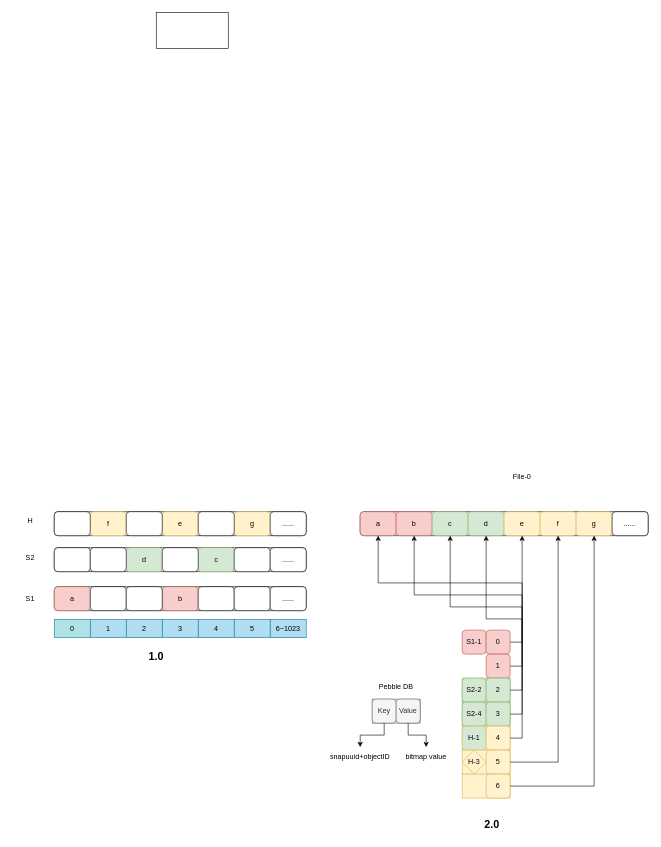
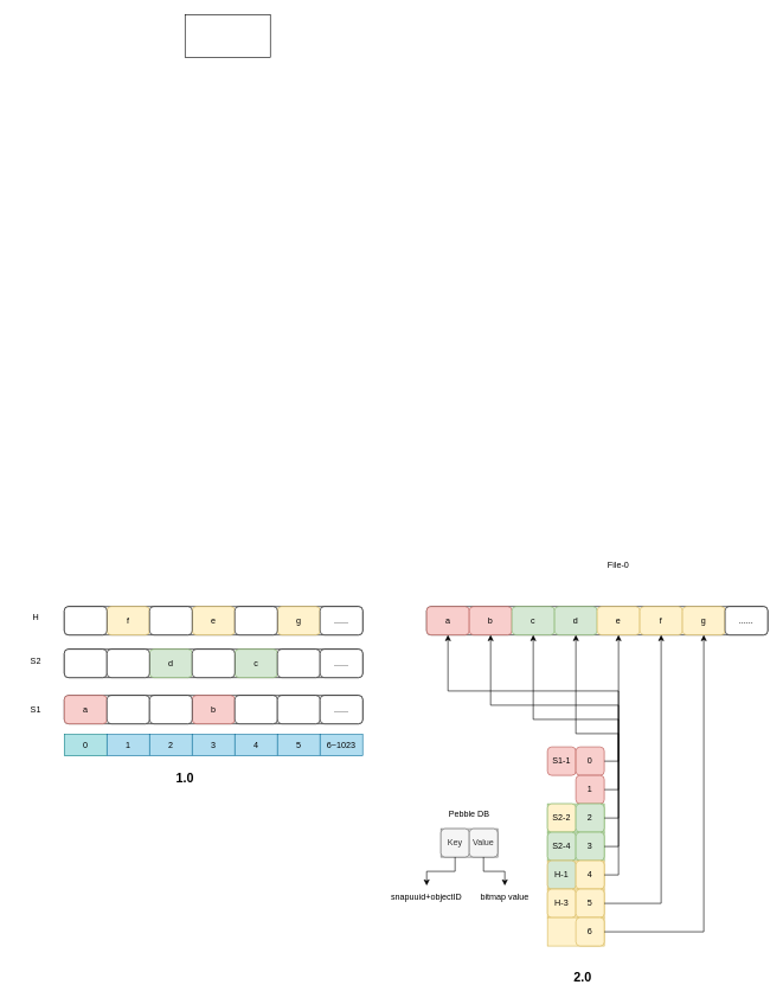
- <mxCell id="19" value="S2-2" style="rounded=1;whiteSpace=wrap;html=1;fillColor=#d5e8d4;strokeColor=#82b366;" parent="18" vertex="1"><mxGeometry width="40" height="40" as="geometry" /></mxCell>
+ <mxCell id="19" value="S2-2" style="rounded=1;whiteSpace=wrap;html=1;fillColor=#fff2cc;strokeColor=#82b366;" parent="18" vertex="1"><mxGeometry width="40" height="40" as="geometry" /></mxCell>
- <mxCell id="59" value="H-3" style="rhombus;whiteSpace=wrap;html=1;fillColor=#fff2cc;strokeColor=#d6b656;" parent="58" vertex="1"><mxGeometry width="40" height="40" as="geometry" /></mxCell>
+ <mxCell id="59" value="H-3" style="rounded=1;whiteSpace=wrap;html=1;fillColor=#fff2cc;strokeColor=#d6b656;" parent="58" vertex="1"><mxGeometry width="40" height="40" as="geometry" /></mxCell>
